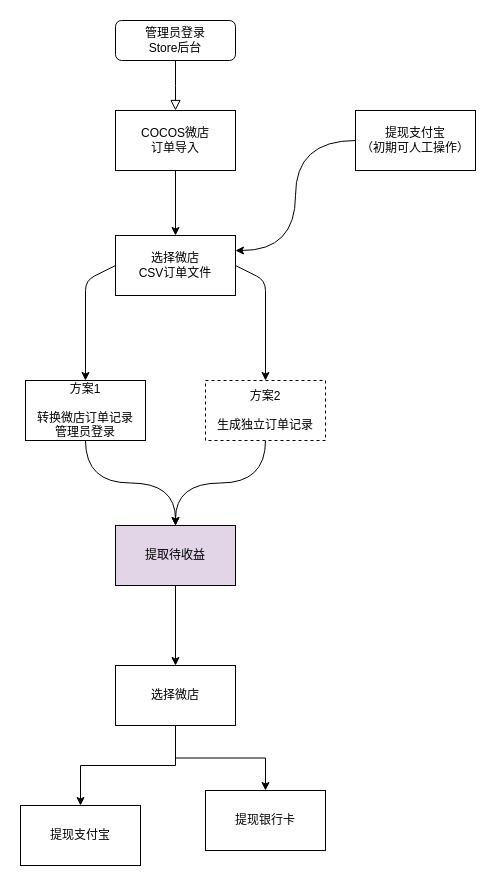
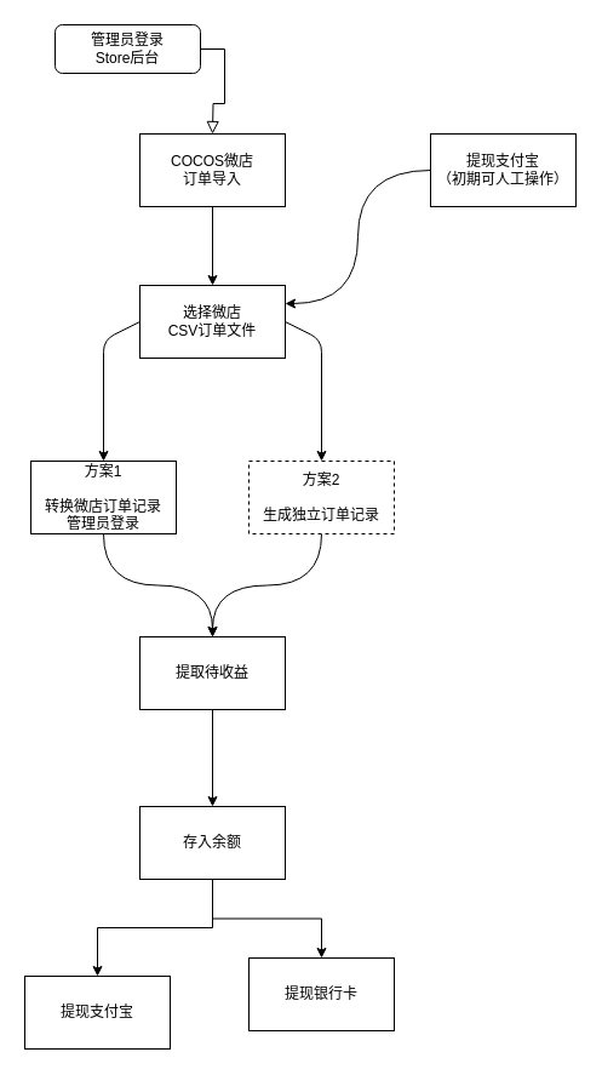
- <mxCell id="3" value="管理员登录&lt;br&gt;Store后台" style="rounded=1;whiteSpace=wrap;html=1;fontSize=12;glass=0;strokeWidth=1;shadow=0;" parent="1" vertex="1"><mxGeometry x="115" y="20" width="120" height="40" as="geometry" /></mxCell>
+ <mxCell id="3" value="管理员登录&lt;br&gt;Store后台" style="rounded=1;whiteSpace=wrap;html=1;fontSize=12;glass=0;strokeWidth=1;shadow=0;" parent="1" vertex="1"><mxGeometry x="45" y="20" width="120" height="40" as="geometry" /></mxCell>
- <mxCell id="14" value="提取待收益" style="whiteSpace=wrap;html=1;rounded=0;fillColor=#e1d5e7;" vertex="1" parent="1"><mxGeometry x="115" y="525" width="120" height="60" as="geometry" /></mxCell>
+ <mxCell id="14" value="提取待收益" style="whiteSpace=wrap;html=1;rounded=0;" vertex="1" parent="1"><mxGeometry x="115" y="525" width="120" height="60" as="geometry" /></mxCell>
- <mxCell id="17" value="选择微店" style="whiteSpace=wrap;html=1;rounded=0;" vertex="1" parent="1"><mxGeometry x="115" y="665" width="120" height="60" as="geometry" /></mxCell>
+ <mxCell id="17" value="存入余额" style="whiteSpace=wrap;html=1;rounded=0;" vertex="1" parent="1"><mxGeometry x="115" y="665" width="120" height="60" as="geometry" /></mxCell>
